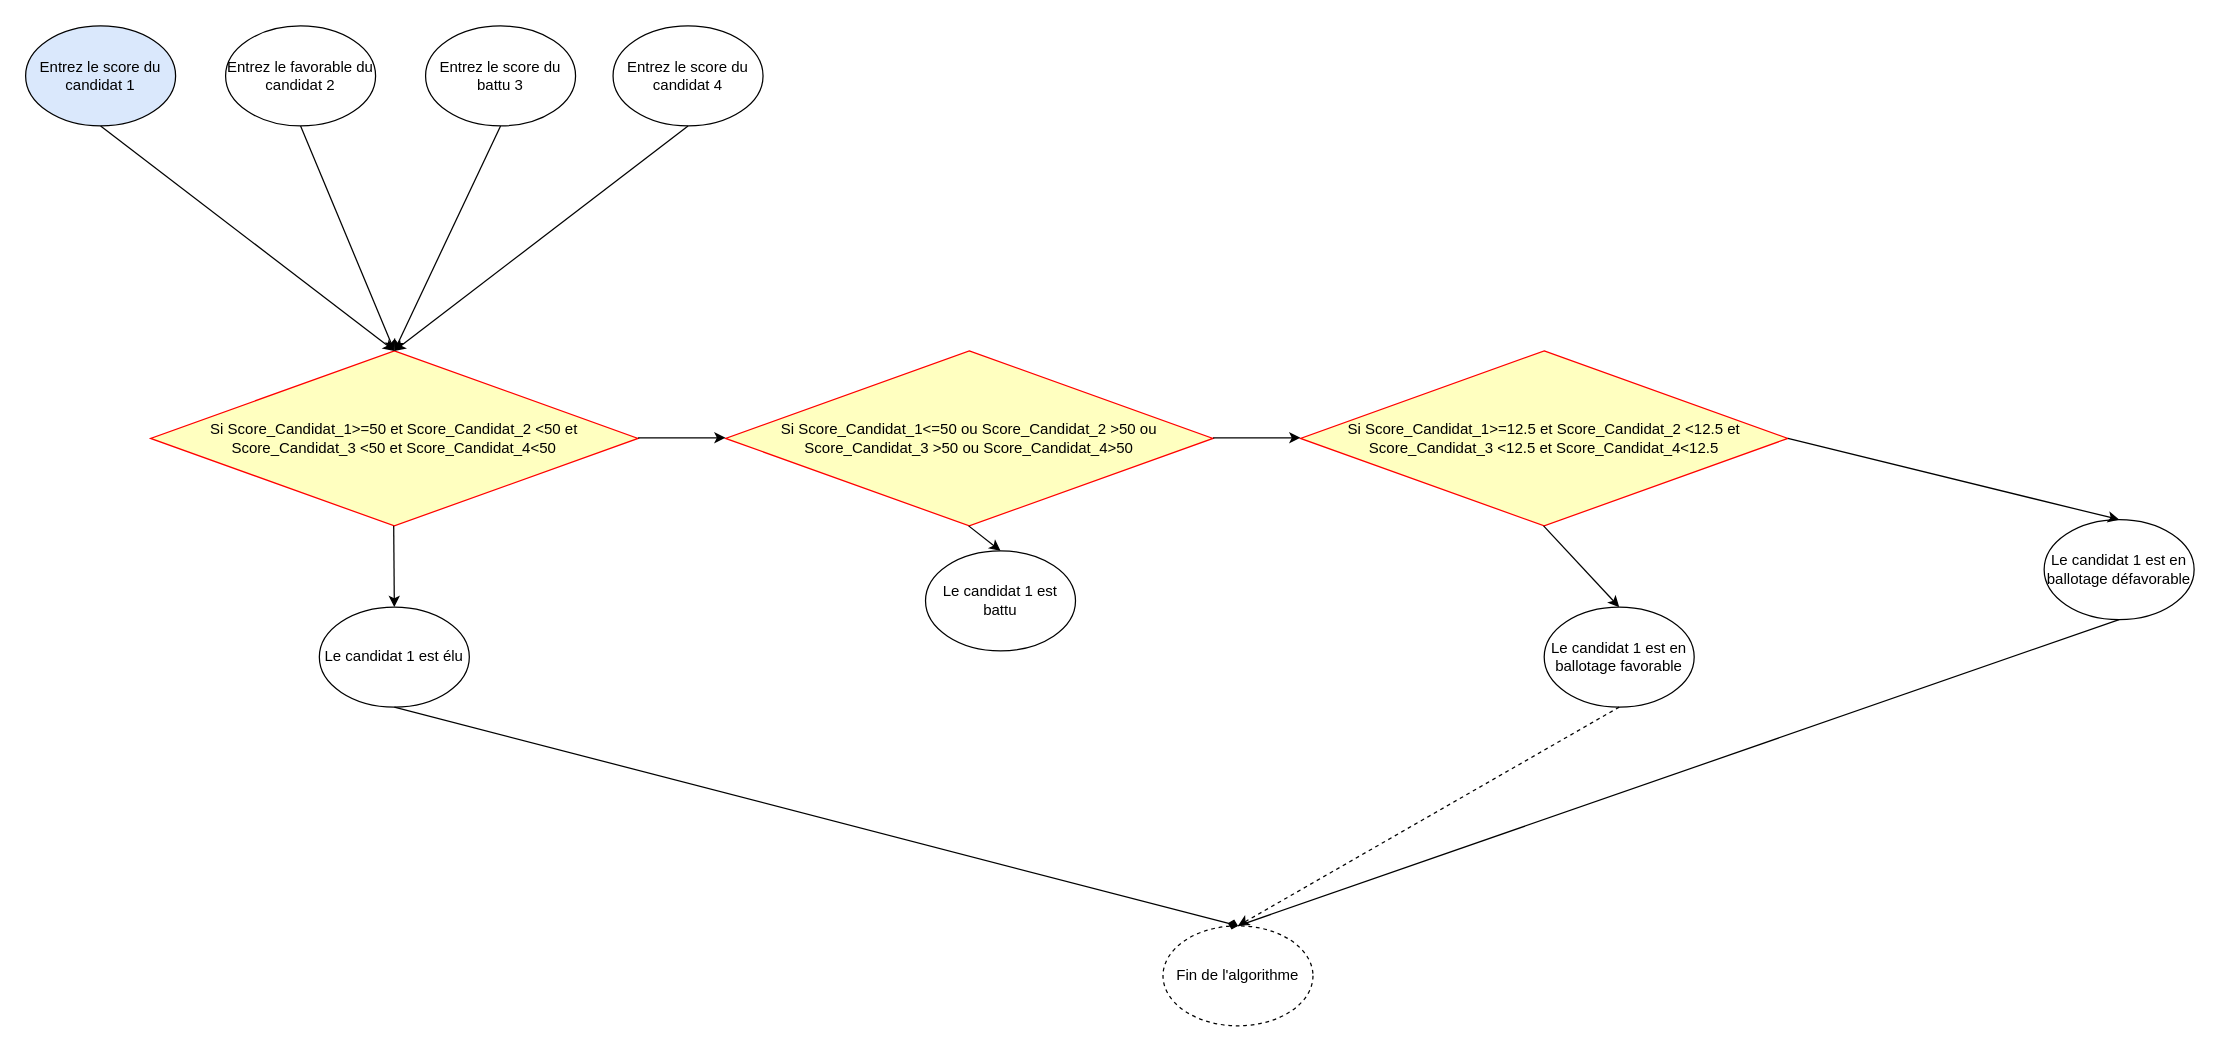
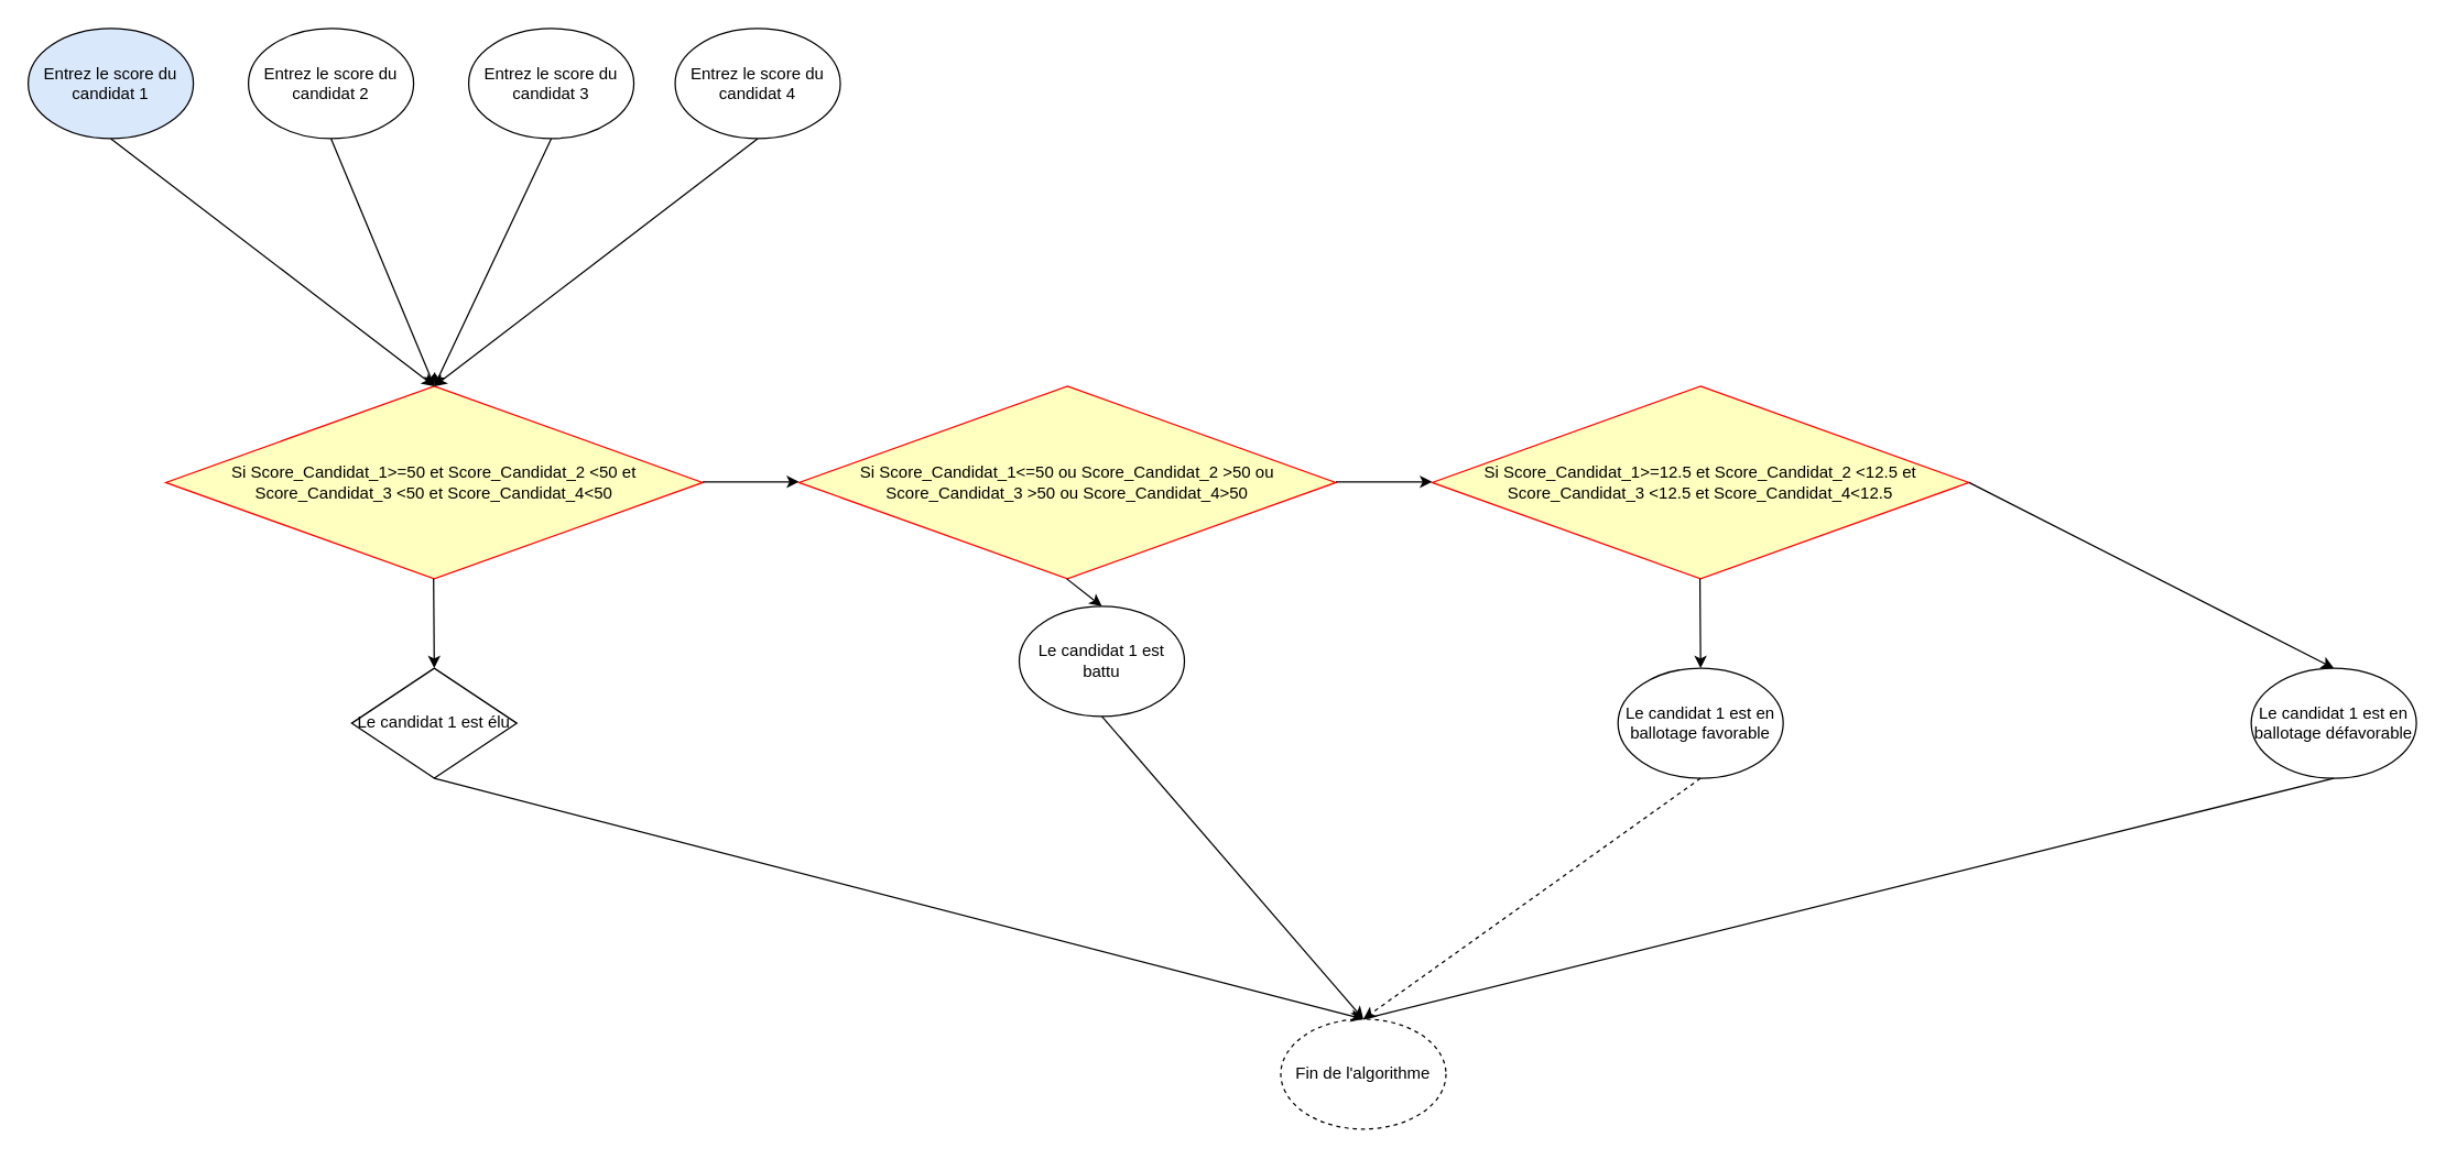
- <mxCell id="3" value="Entrez le favorable du candidat 2" style="ellipse;whiteSpace=wrap;html=1;" parent="1" vertex="1"><mxGeometry x="180" y="20" width="120" height="80" as="geometry" /></mxCell>
+ <mxCell id="3" value="Entrez le score du candidat 2" style="ellipse;whiteSpace=wrap;html=1;" parent="1" vertex="1"><mxGeometry x="180" y="20" width="120" height="80" as="geometry" /></mxCell>
- <mxCell id="2" value="Entrez le score du battu 3" style="ellipse;whiteSpace=wrap;html=1;" parent="1" vertex="1"><mxGeometry x="340" y="20" width="120" height="80" as="geometry" /></mxCell>
+ <mxCell id="2" value="Entrez le score du candidat 3" style="ellipse;whiteSpace=wrap;html=1;" parent="1" vertex="1"><mxGeometry x="340" y="20" width="120" height="80" as="geometry" /></mxCell>
- <mxCell id="21" value="Le candidat 1 est en ballotage défavorable" style="ellipse;whiteSpace=wrap;html=1;" vertex="1" parent="1"><mxGeometry x="1635" y="415" width="120" height="80" as="geometry" /></mxCell>
+ <mxCell id="21" value="Le candidat 1 est en ballotage défavorable" style="ellipse;whiteSpace=wrap;html=1;" vertex="1" parent="1"><mxGeometry x="1635" y="485" width="120" height="80" as="geometry" /></mxCell>
- <mxCell id="11" value="Le candidat 1 est élu" style="ellipse;whiteSpace=wrap;html=1;" parent="1" vertex="1"><mxGeometry x="255" y="485" width="120" height="80" as="geometry" /></mxCell>
+ <mxCell id="11" value="Le candidat 1 est élu" style="rhombus;whiteSpace=wrap;html=1;" parent="1" vertex="1"><mxGeometry x="255" y="485" width="120" height="80" as="geometry" /></mxCell>
- <mxCell id="19" value="Le candidat 1 est en ballotage favorable" style="ellipse;whiteSpace=wrap;html=1;" vertex="1" parent="1"><mxGeometry x="1235" y="485" width="120" height="80" as="geometry" /></mxCell>
+ <mxCell id="19" value="Le candidat 1 est en ballotage favorable" style="ellipse;whiteSpace=wrap;html=1;" vertex="1" parent="1"><mxGeometry x="1175" y="485" width="120" height="80" as="geometry" /></mxCell>
+ <mxCell id="25" value="" style="endArrow=classic;html=1;rounded=0;entryX=0.5;entryY=0;entryDx=0;entryDy=0;exitX=0.5;exitY=1;exitDx=0;exitDy=0;" edge="1" parent="1" source="15" target="23"><mxGeometry width="50" height="50" relative="1" as="geometry"><mxPoint x="800" y="590" as="sourcePoint" /><mxPoint x="850" y="540" as="targetPoint" /></mxGeometry></mxCell>
- <mxCell id="24" value="" style="endArrow=diamond;html=1;rounded=0;entryX=0.5;entryY=0;entryDx=0;entryDy=0;exitX=0.5;exitY=1;exitDx=0;exitDy=0;" edge="1" parent="1" source="11" target="23"><mxGeometry width="50" height="50" relative="1" as="geometry"><mxPoint x="580" y="660" as="sourcePoint" /><mxPoint x="630" y="610" as="targetPoint" /></mxGeometry></mxCell>
+ <mxCell id="24" value="" style="endArrow=classic;html=1;rounded=0;entryX=0.5;entryY=0;entryDx=0;entryDy=0;exitX=0.5;exitY=1;exitDx=0;exitDy=0;" edge="1" parent="1" source="11" target="23"><mxGeometry width="50" height="50" relative="1" as="geometry"><mxPoint x="580" y="660" as="sourcePoint" /><mxPoint x="630" y="610" as="targetPoint" /></mxGeometry></mxCell>
